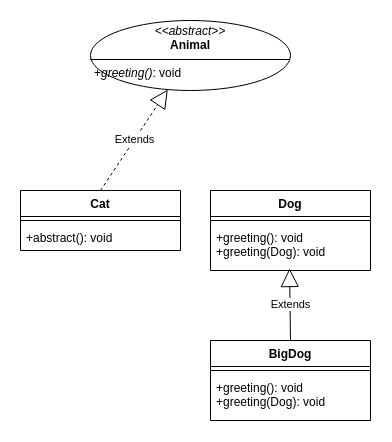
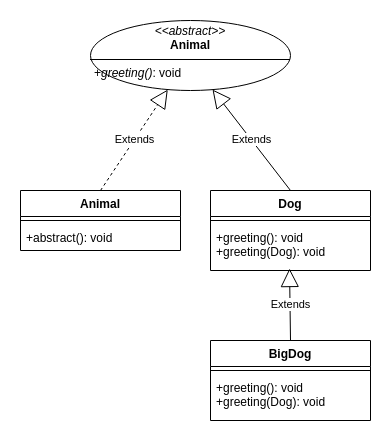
+ <mxCell id="14" value="Extends" style="endArrow=block;endSize=16;endFill=0;html=1;rounded=0;entryX=0.61;entryY=0.986;entryDx=0;entryDy=0;entryPerimeter=0;exitX=0.5;exitY=0;exitDx=0;exitDy=0;" edge="1" parent="1" source="7" target="2"><mxGeometry width="160" relative="1" as="geometry"><mxPoint x="420" y="180" as="sourcePoint" /><mxPoint x="580" y="180" as="targetPoint" /></mxGeometry></mxCell>
- <mxCell id="4" value="Cat" style="swimlane;fontStyle=1;align=center;verticalAlign=top;childLayout=stackLayout;horizontal=1;startSize=26;horizontalStack=0;resizeParent=1;resizeParentMax=0;resizeLast=0;collapsible=1;marginBottom=0;whiteSpace=wrap;html=1;" vertex="1" parent="1"><mxGeometry x="20" y="190" width="160" height="60" as="geometry" /></mxCell>
+ <mxCell id="4" value="Animal" style="swimlane;fontStyle=1;align=center;verticalAlign=top;childLayout=stackLayout;horizontal=1;startSize=26;horizontalStack=0;resizeParent=1;resizeParentMax=0;resizeLast=0;collapsible=1;marginBottom=0;whiteSpace=wrap;html=1;" vertex="1" parent="1"><mxGeometry x="20" y="190" width="160" height="60" as="geometry" /></mxCell>
